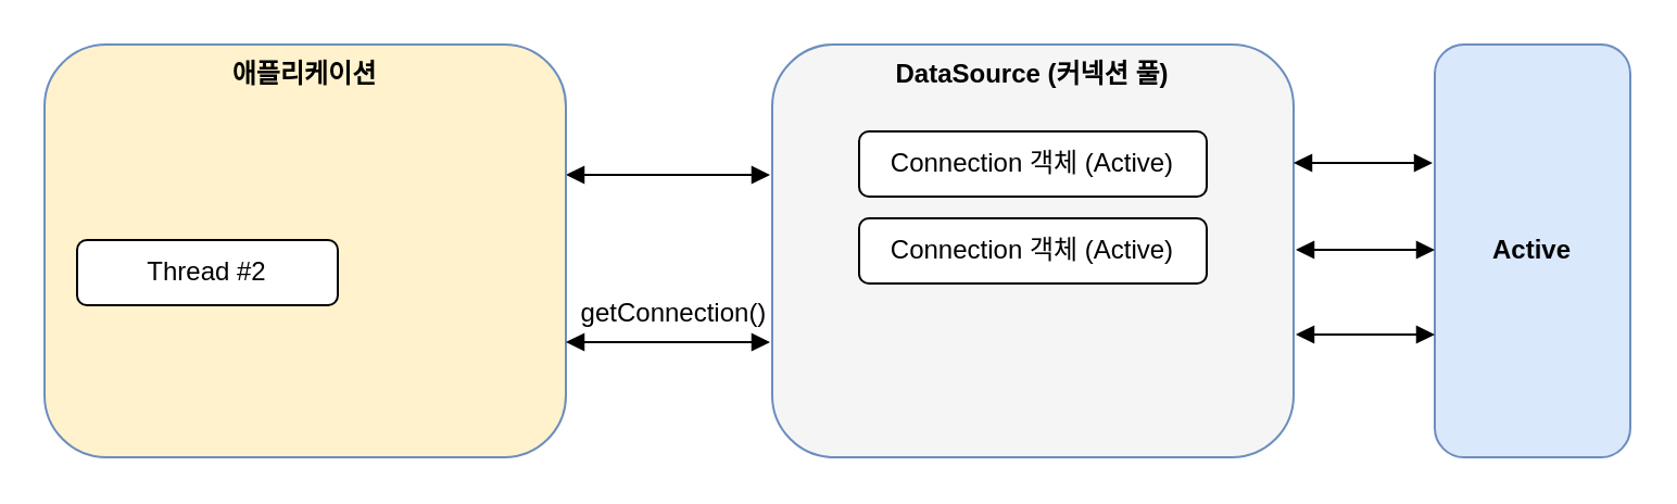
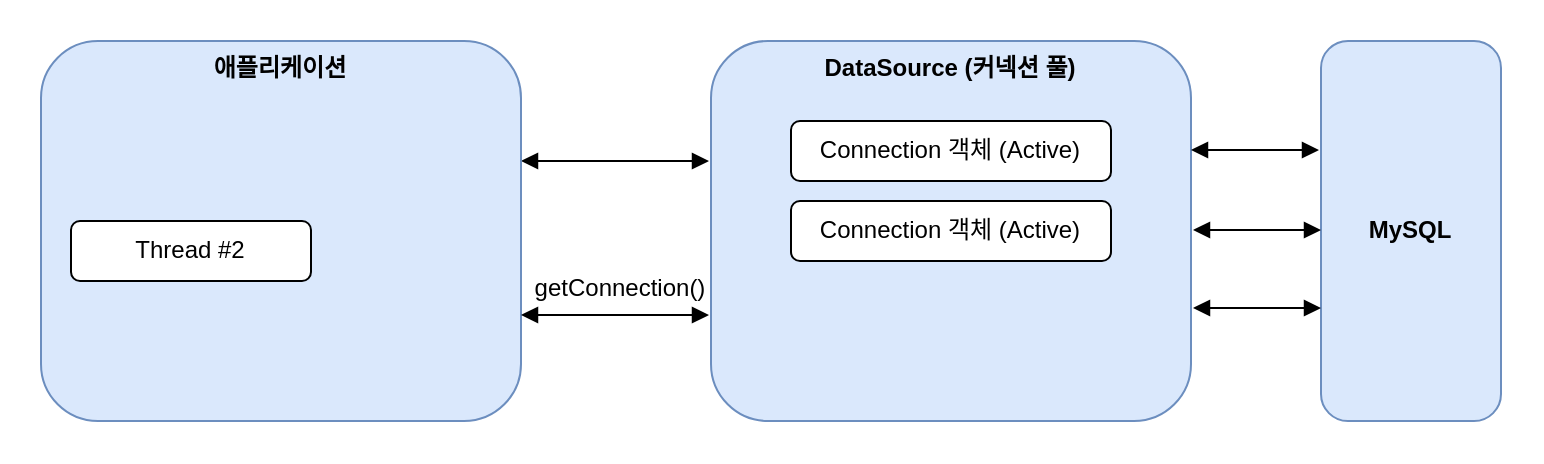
- <mxCell id="3" value="애플리케이션" style="rounded=1;whiteSpace=wrap;html=1;verticalAlign=top;fontStyle=1;fillColor=#fff2cc;strokeColor=#6c8ebf;" parent="1" vertex="1"><mxGeometry x="20" y="20" width="240" height="190" as="geometry" /></mxCell>
+ <mxCell id="3" value="애플리케이션" style="rounded=1;whiteSpace=wrap;html=1;verticalAlign=top;fontStyle=1;fillColor=#dae8fc;strokeColor=#6c8ebf;" parent="1" vertex="1"><mxGeometry x="20" y="20" width="240" height="190" as="geometry" /></mxCell>
- <mxCell id="4" value="DataSource (커넥션 풀)" style="rounded=1;whiteSpace=wrap;html=1;verticalAlign=top;fontStyle=1;fillColor=#f5f5f5;strokeColor=#6c8ebf;" vertex="1" parent="1"><mxGeometry x="355" y="20" width="240" height="190" as="geometry" /></mxCell>
+ <mxCell id="4" value="DataSource (커넥션 풀)" style="rounded=1;whiteSpace=wrap;html=1;verticalAlign=top;fontStyle=1;fillColor=#dae8fc;strokeColor=#6c8ebf;" vertex="1" parent="1"><mxGeometry x="355" y="20" width="240" height="190" as="geometry" /></mxCell>
- <mxCell id="5" value="Active" style="rounded=1;whiteSpace=wrap;html=1;fontStyle=1;fillColor=#dae8fc;strokeColor=#6c8ebf;" vertex="1" parent="1"><mxGeometry x="660" y="20" width="90" height="190" as="geometry" /></mxCell>
+ <mxCell id="5" value="MySQL" style="rounded=1;whiteSpace=wrap;html=1;fontStyle=1;fillColor=#dae8fc;strokeColor=#6c8ebf;" vertex="1" parent="1"><mxGeometry x="660" y="20" width="90" height="190" as="geometry" /></mxCell>
